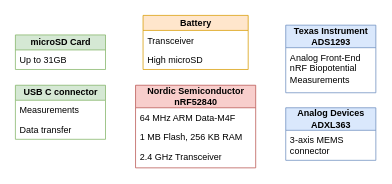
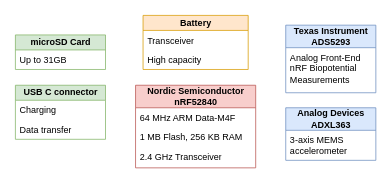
- <mxCell id="6" value="&lt;b&gt;Texas Instrument&lt;br&gt;ADS1293&lt;/b&gt;" style="swimlane;fontStyle=0;childLayout=stackLayout;horizontal=1;startSize=30;fillColor=#dae8fc;horizontalStack=0;resizeParent=1;resizeParentMax=0;resizeLast=0;collapsible=1;marginBottom=0;html=1;strokeColor=#6c8ebf;" vertex="1" parent="1"><mxGeometry x="380" y="33" width="120" height="90" as="geometry" /></mxCell>
+ <mxCell id="6" value="&lt;b&gt;Texas Instrument&lt;br&gt;ADS5293&lt;/b&gt;" style="swimlane;fontStyle=0;childLayout=stackLayout;horizontal=1;startSize=30;fillColor=#dae8fc;horizontalStack=0;resizeParent=1;resizeParentMax=0;resizeLast=0;collapsible=1;marginBottom=0;html=1;strokeColor=#6c8ebf;" vertex="1" parent="1"><mxGeometry x="380" y="33" width="120" height="90" as="geometry" /></mxCell>
- <mxCell id="12" value="High microSD" style="text;strokeColor=none;fillColor=none;align=left;verticalAlign=top;spacingLeft=4;spacingRight=4;overflow=hidden;rotatable=0;points=[[0,0.5],[1,0.5]];portConstraint=eastwest;whiteSpace=wrap;html=1;" vertex="1" parent="10"><mxGeometry y="46" width="140" height="26" as="geometry" /></mxCell>
+ <mxCell id="12" value="High capacity" style="text;strokeColor=none;fillColor=none;align=left;verticalAlign=top;spacingLeft=4;spacingRight=4;overflow=hidden;rotatable=0;points=[[0,0.5],[1,0.5]];portConstraint=eastwest;whiteSpace=wrap;html=1;" vertex="1" parent="10"><mxGeometry y="46" width="140" height="26" as="geometry" /></mxCell>
- <mxCell id="16" value="Measurements" style="text;strokeColor=none;fillColor=none;align=left;verticalAlign=top;spacingLeft=4;spacingRight=4;overflow=hidden;rotatable=0;points=[[0,0.5],[1,0.5]];portConstraint=eastwest;whiteSpace=wrap;html=1;" vertex="1" parent="15"><mxGeometry y="20" width="120" height="26" as="geometry" /></mxCell>
+ <mxCell id="16" value="Charging" style="text;strokeColor=none;fillColor=none;align=left;verticalAlign=top;spacingLeft=4;spacingRight=4;overflow=hidden;rotatable=0;points=[[0,0.5],[1,0.5]];portConstraint=eastwest;whiteSpace=wrap;html=1;" vertex="1" parent="15"><mxGeometry y="20" width="120" height="26" as="geometry" /></mxCell>
- <mxCell id="9" value="3-axis MEMS connector" style="text;strokeColor=none;fillColor=none;align=left;verticalAlign=top;spacingLeft=4;spacingRight=4;overflow=hidden;rotatable=0;points=[[0,0.5],[1,0.5]];portConstraint=eastwest;whiteSpace=wrap;html=1;" vertex="1" parent="8"><mxGeometry y="30" width="120" height="40" as="geometry" /></mxCell>
+ <mxCell id="9" value="3-axis MEMS accelerometer" style="text;strokeColor=none;fillColor=none;align=left;verticalAlign=top;spacingLeft=4;spacingRight=4;overflow=hidden;rotatable=0;points=[[0,0.5],[1,0.5]];portConstraint=eastwest;whiteSpace=wrap;html=1;" vertex="1" parent="8"><mxGeometry y="30" width="120" height="40" as="geometry" /></mxCell>
